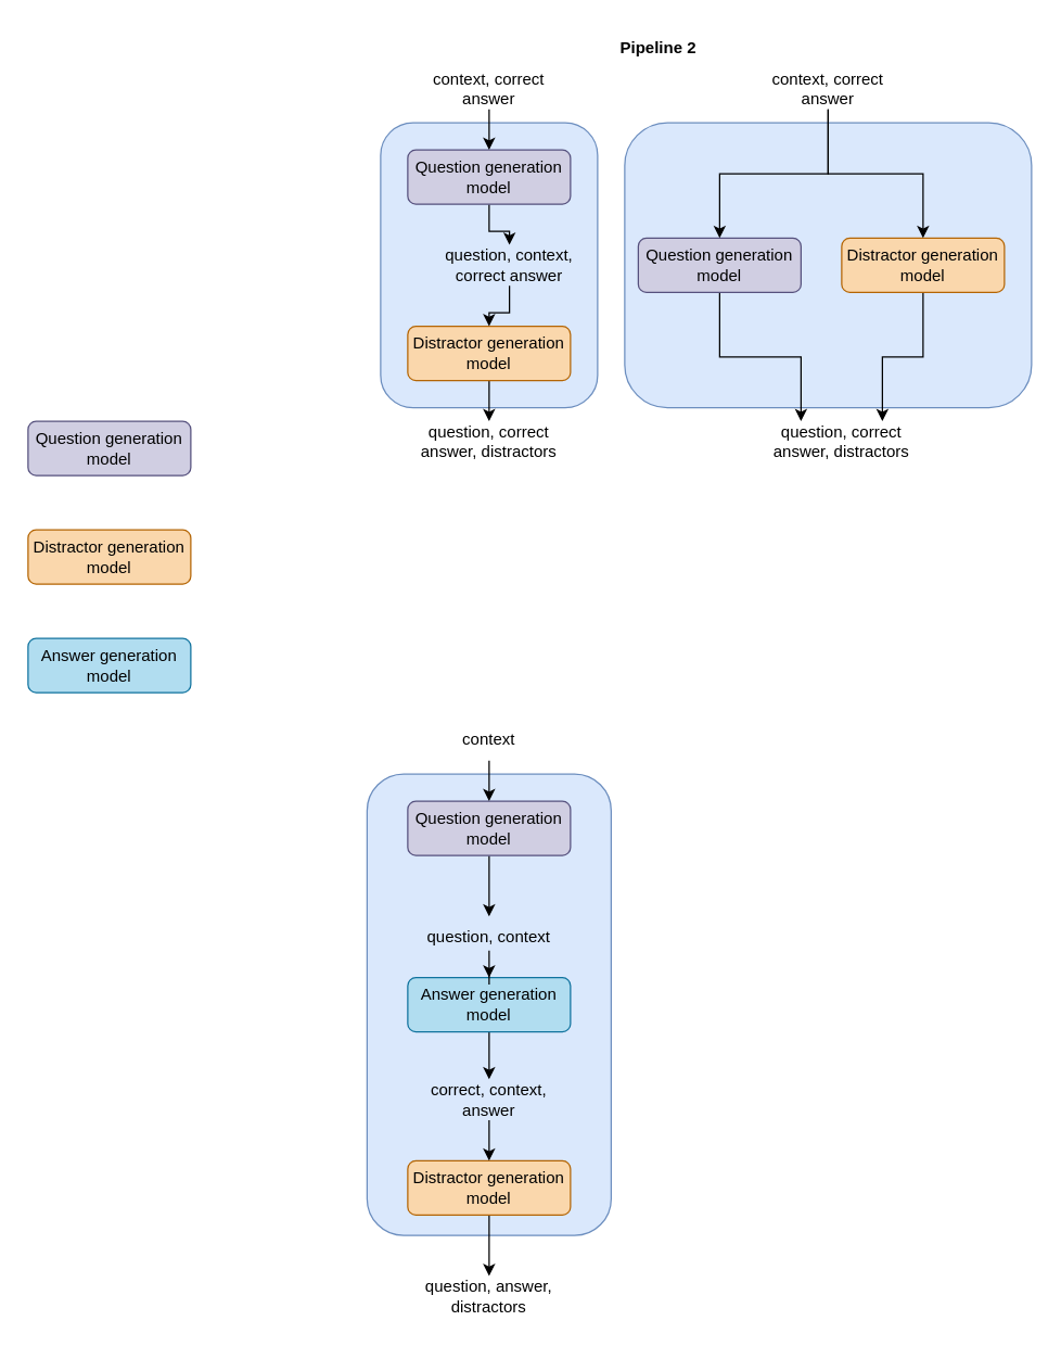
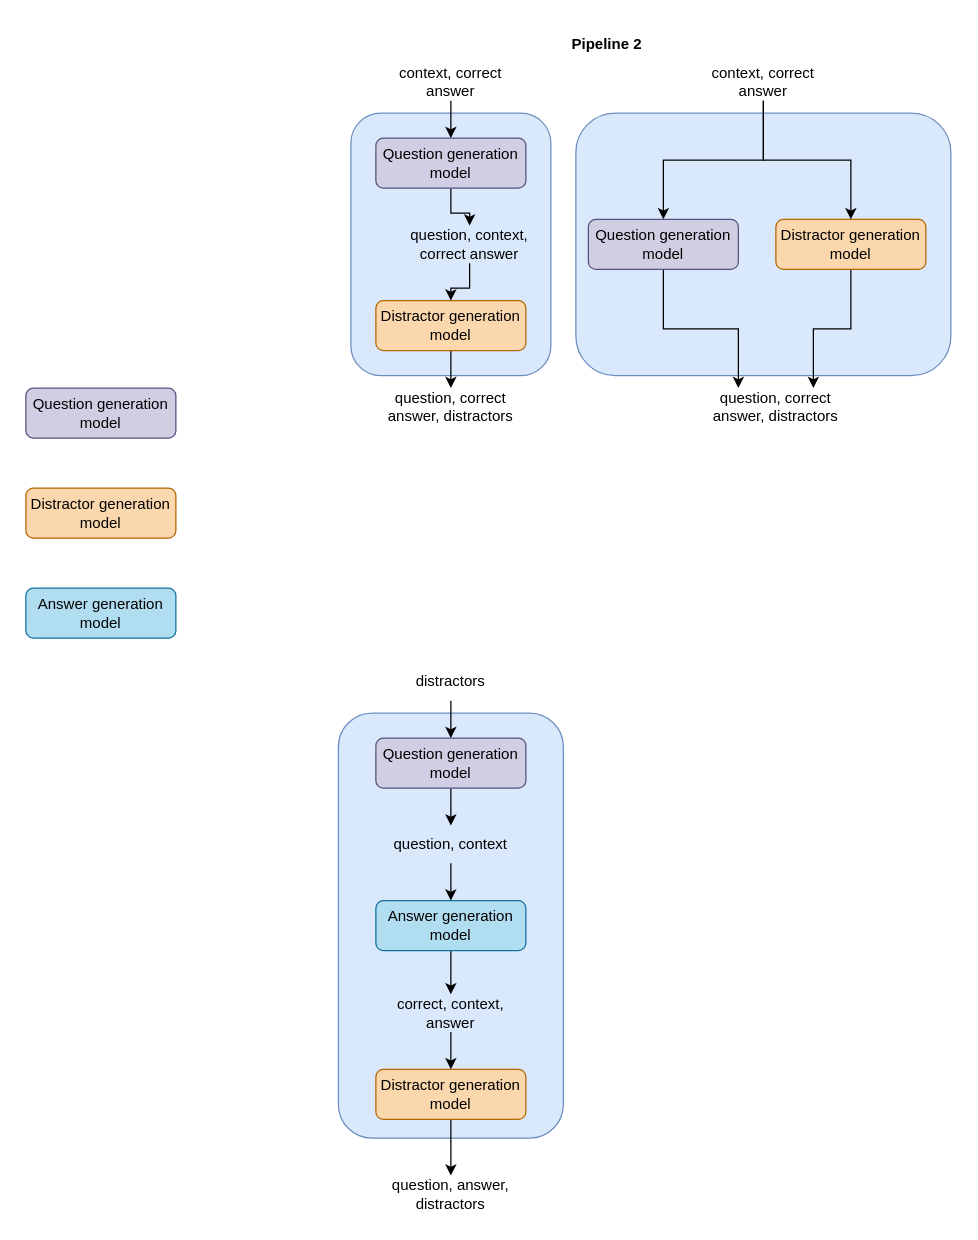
- <mxCell id="33" value="context" style="text;html=1;align=center;verticalAlign=middle;whiteSpace=wrap;rounded=0;" parent="1" vertex="1"><mxGeometry x="300" y="530" width="120" height="30" as="geometry" /></mxCell>
+ <mxCell id="33" value="distractors" style="text;html=1;align=center;verticalAlign=middle;whiteSpace=wrap;rounded=0;" parent="1" vertex="1"><mxGeometry x="300" y="530" width="120" height="30" as="geometry" /></mxCell>
- <mxCell id="37" value="question, context" style="text;html=1;align=center;verticalAlign=middle;whiteSpace=wrap;rounded=0;" parent="1" vertex="1"><mxGeometry x="300" y="675" width="120" height="30" as="geometry" /></mxCell>
+ <mxCell id="37" value="question, context" style="text;html=1;align=center;verticalAlign=middle;whiteSpace=wrap;rounded=0;" parent="1" vertex="1"><mxGeometry x="300" y="660" width="120" height="30" as="geometry" /></mxCell>
